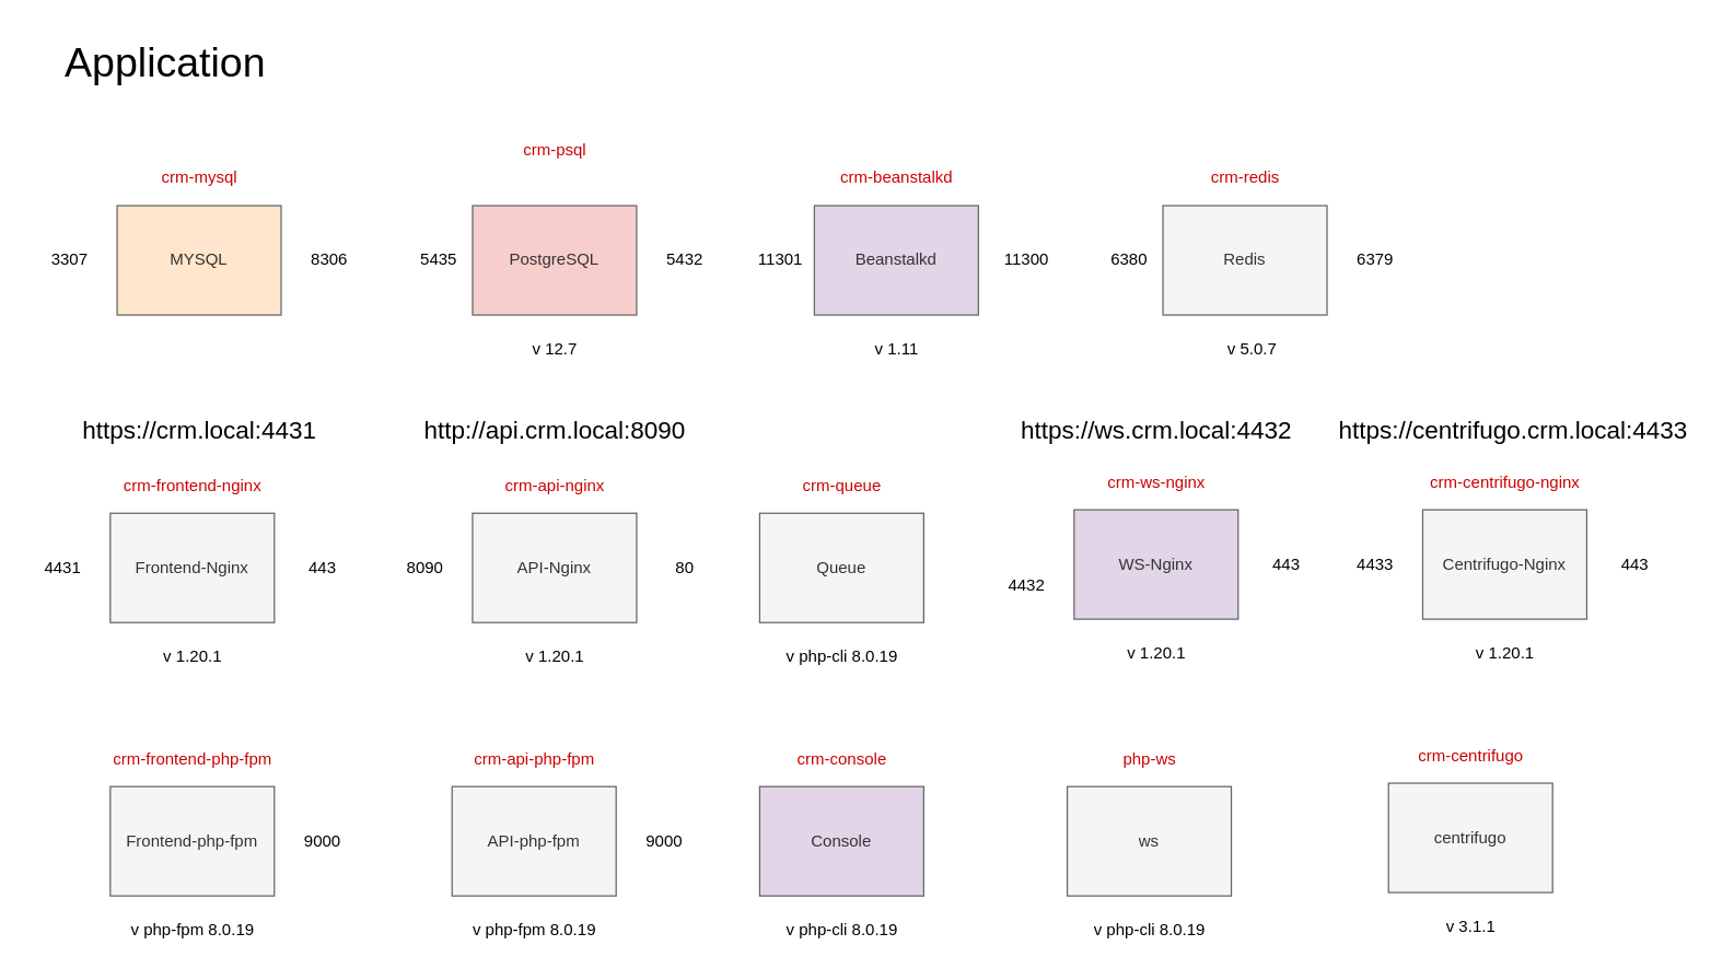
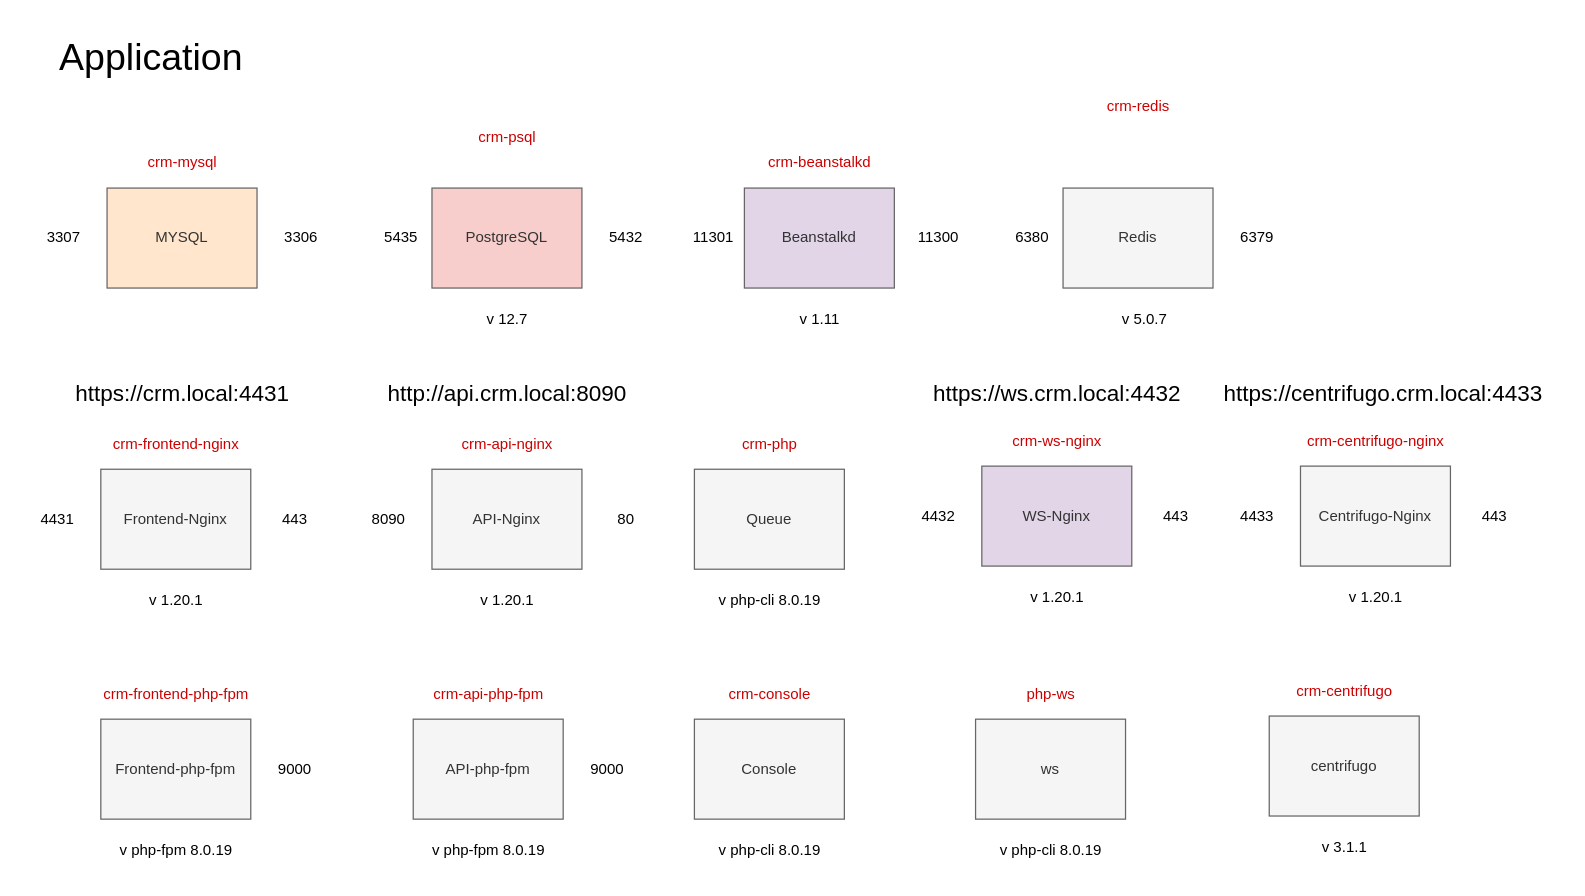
- <mxCell id="17" value="crm-redis" style="text;html=1;align=center;verticalAlign=middle;resizable=0;points=[];autosize=1;strokeColor=none;fillColor=none;fontColor=#CC0000;" vertex="1" parent="1"><mxGeometry x="875" y="115" width="70" height="30" as="geometry" /></mxCell>
+ <mxCell id="17" value="crm-redis" style="text;html=1;align=center;verticalAlign=middle;resizable=0;points=[];autosize=1;strokeColor=none;fillColor=none;fontColor=#CC0000;" vertex="1" parent="1"><mxGeometry x="875" y="70" width="70" height="30" as="geometry" /></mxCell>
- <mxCell id="4" value="8306" style="text;html=1;align=center;verticalAlign=middle;resizable=0;points=[];autosize=1;strokeColor=none;fillColor=none;" vertex="1" parent="1"><mxGeometry x="215" y="175" width="50" height="30" as="geometry" /></mxCell>
+ <mxCell id="4" value="3306" style="text;html=1;align=center;verticalAlign=middle;resizable=0;points=[];autosize=1;strokeColor=none;fillColor=none;" vertex="1" parent="1"><mxGeometry x="215" y="175" width="50" height="30" as="geometry" /></mxCell>
- <mxCell id="33" value="crm-queue" style="text;html=1;align=center;verticalAlign=middle;resizable=0;points=[];autosize=1;strokeColor=none;fillColor=none;fontColor=#CC0000;" vertex="1" parent="1"><mxGeometry x="575" y="340" width="80" height="30" as="geometry" /></mxCell>
+ <mxCell id="33" value="crm-php" style="text;html=1;align=center;verticalAlign=middle;resizable=0;points=[];autosize=1;strokeColor=none;fillColor=none;fontColor=#CC0000;" vertex="1" parent="1"><mxGeometry x="575" y="340" width="80" height="30" as="geometry" /></mxCell>
- <mxCell id="36" value="4432" style="text;html=1;align=center;verticalAlign=middle;resizable=0;points=[];autosize=1;strokeColor=none;fillColor=none;" vertex="1" parent="1"><mxGeometry x="725" y="412.5" width="50" height="30" as="geometry" /></mxCell>
+ <mxCell id="36" value="4432" style="text;html=1;align=center;verticalAlign=middle;resizable=0;points=[];autosize=1;strokeColor=none;fillColor=none;" vertex="1" parent="1"><mxGeometry x="725" y="397.5" width="50" height="30" as="geometry" /></mxCell>
- <mxCell id="57" value="Console" style="rounded=0;whiteSpace=wrap;html=1;fillColor=#e1d5e7;fontColor=#333333;strokeColor=#666666;" vertex="1" parent="1"><mxGeometry x="555" y="575" width="120" height="80" as="geometry" /></mxCell>
+ <mxCell id="57" value="Console" style="rounded=0;whiteSpace=wrap;html=1;fillColor=#f5f5f5;fontColor=#333333;strokeColor=#666666;" vertex="1" parent="1"><mxGeometry x="555" y="575" width="120" height="80" as="geometry" /></mxCell>
